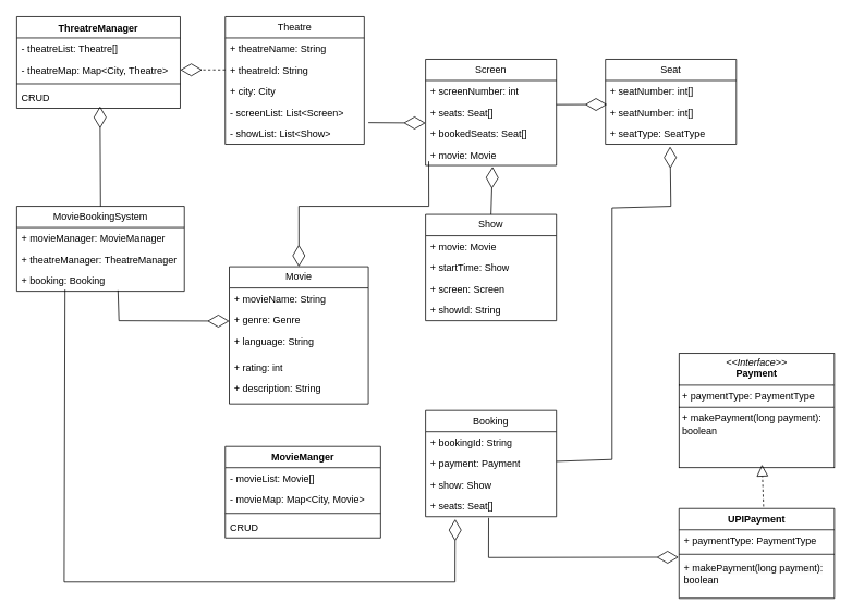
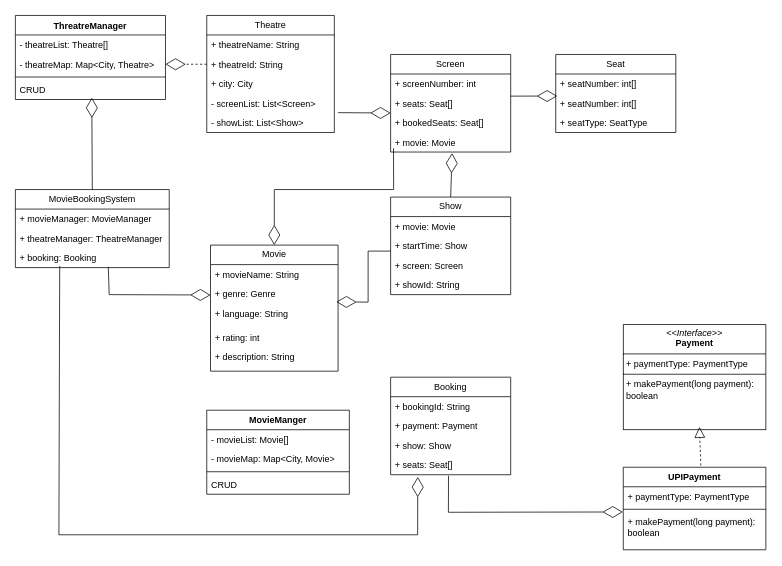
+ <mxCell id="57" value="" style="endArrow=diamondThin;endFill=0;endSize=24;html=1;rounded=0;entryX=0.986;entryY=-0.074;entryDx=0;entryDy=0;entryPerimeter=0;exitX=0;exitY=0.769;exitDx=0;exitDy=0;exitPerimeter=0;" edge="1" parent="1" source="21" target="11"><mxGeometry width="160" relative="1" as="geometry"><mxPoint x="520" y="405" as="sourcePoint" /><mxPoint x="520" y="362.48" as="targetPoint" /><Array as="points"><mxPoint x="490" y="334" /><mxPoint x="490" y="402" /></Array></mxGeometry></mxCell>
- <mxCell id="62" value="" style="endArrow=diamondThin;endFill=0;endSize=24;html=1;rounded=0;entryX=0.494;entryY=1.106;entryDx=0;entryDy=0;entryPerimeter=0;" edge="1" parent="1" source="30" target="27"><mxGeometry width="160" relative="1" as="geometry"><mxPoint x="720" y="561.72" as="sourcePoint" /><mxPoint x="869.44" y="175.998" as="targetPoint" /><Array as="points"><mxPoint x="748.08" y="562" /><mxPoint x="748.08" y="254" /><mxPoint x="820" y="252" /></Array></mxGeometry></mxCell>
